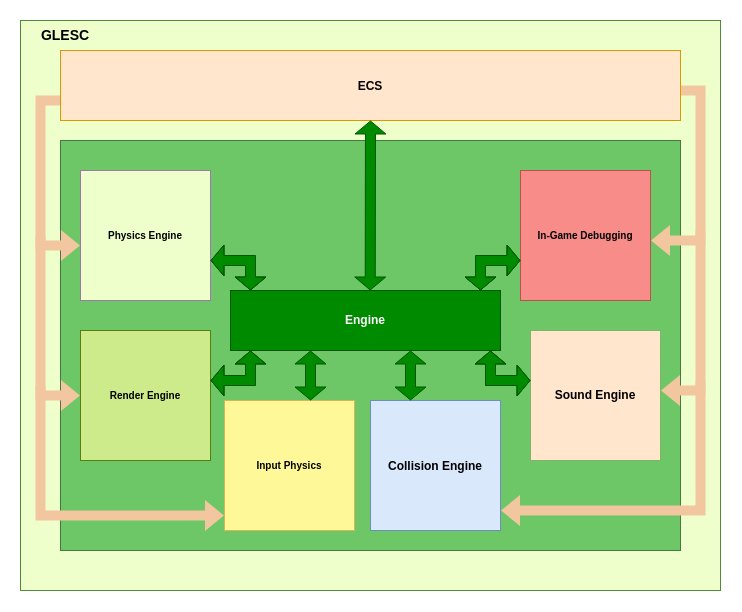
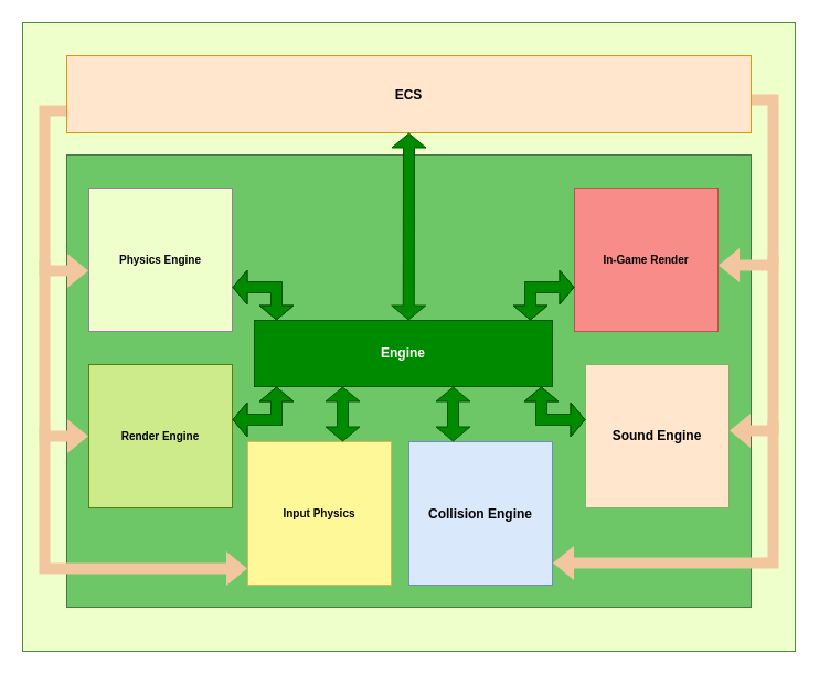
- <mxCell id="11" value="GLESC" style="text;html=1;strokeColor=none;fillColor=none;align=center;verticalAlign=middle;whiteSpace=wrap;rounded=0;fontStyle=1;fontSize=14;shadow=0;glass=0;container=0;" vertex="1" parent="1"><mxGeometry x="20" y="20" width="90" height="30" as="geometry" /></mxCell>
- <mxCell id="8" value="&lt;span style=&quot;font-size: 10px; font-weight: 700;&quot;&gt;In-Game Debugging&lt;/span&gt;" style="rounded=0;whiteSpace=wrap;html=1;fillColor=#F88C88;strokeColor=#b85450;shadow=0;glass=0;container=0;" parent="1" vertex="1"><mxGeometry x="520" y="170" width="130" height="130" as="geometry" /></mxCell>
+ <mxCell id="8" value="&lt;span style=&quot;font-size: 10px; font-weight: 700;&quot;&gt;In-Game Render&lt;/span&gt;" style="rounded=0;whiteSpace=wrap;html=1;fillColor=#F88C88;strokeColor=#b85450;shadow=0;glass=0;container=0;" parent="1" vertex="1"><mxGeometry x="520" y="170" width="130" height="130" as="geometry" /></mxCell>
